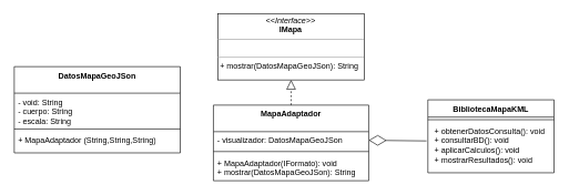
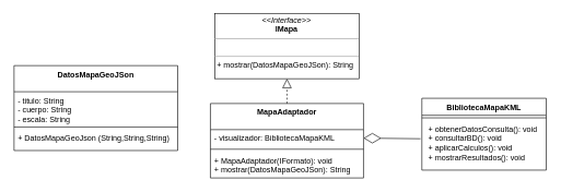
- <mxCell id="13" value="- void: String&lt;br style=&quot;border-color: var(--border-color);&quot;&gt;- cuerpo: String&lt;br style=&quot;border-color: var(--border-color);&quot;&gt;- escala: String" style="text;strokeColor=none;fillColor=none;align=left;verticalAlign=top;spacingLeft=4;spacingRight=4;overflow=hidden;rotatable=0;points=[[0,0.5],[1,0.5]];portConstraint=eastwest;whiteSpace=wrap;html=1;" vertex="1" parent="12"><mxGeometry y="40" width="250" height="50" as="geometry" /></mxCell>
+ <mxCell id="13" value="- titulo: String&lt;br style=&quot;border-color: var(--border-color);&quot;&gt;- cuerpo: String&lt;br style=&quot;border-color: var(--border-color);&quot;&gt;- escala: String" style="text;strokeColor=none;fillColor=none;align=left;verticalAlign=top;spacingLeft=4;spacingRight=4;overflow=hidden;rotatable=0;points=[[0,0.5],[1,0.5]];portConstraint=eastwest;whiteSpace=wrap;html=1;" vertex="1" parent="12"><mxGeometry y="40" width="250" height="50" as="geometry" /></mxCell>
- <mxCell id="15" value="+ MapaAdaptador (String,String,String)" style="text;strokeColor=none;fillColor=none;align=left;verticalAlign=top;spacingLeft=4;spacingRight=4;overflow=hidden;rotatable=0;points=[[0,0.5],[1,0.5]];portConstraint=eastwest;whiteSpace=wrap;html=1;" vertex="1" parent="12"><mxGeometry y="98" width="250" height="32" as="geometry" /></mxCell>
+ <mxCell id="15" value="+ DatosMapaGeoJson (String,String,String)" style="text;strokeColor=none;fillColor=none;align=left;verticalAlign=top;spacingLeft=4;spacingRight=4;overflow=hidden;rotatable=0;points=[[0,0.5],[1,0.5]];portConstraint=eastwest;whiteSpace=wrap;html=1;" vertex="1" parent="12"><mxGeometry y="98" width="250" height="32" as="geometry" /></mxCell>
- <mxCell id="8" value="- visualizador: DatosMapaGeoJSon" style="text;strokeColor=none;fillColor=none;align=left;verticalAlign=top;spacingLeft=4;spacingRight=4;overflow=hidden;rotatable=0;points=[[0,0.5],[1,0.5]];portConstraint=eastwest;whiteSpace=wrap;html=1;" vertex="1" parent="7"><mxGeometry y="40" width="233.87" height="26" as="geometry" /></mxCell>
+ <mxCell id="8" value="- visualizador: BibliotecaMapaKML" style="text;strokeColor=none;fillColor=none;align=left;verticalAlign=top;spacingLeft=4;spacingRight=4;overflow=hidden;rotatable=0;points=[[0,0.5],[1,0.5]];portConstraint=eastwest;whiteSpace=wrap;html=1;" vertex="1" parent="7"><mxGeometry y="40" width="233.87" height="26" as="geometry" /></mxCell>
